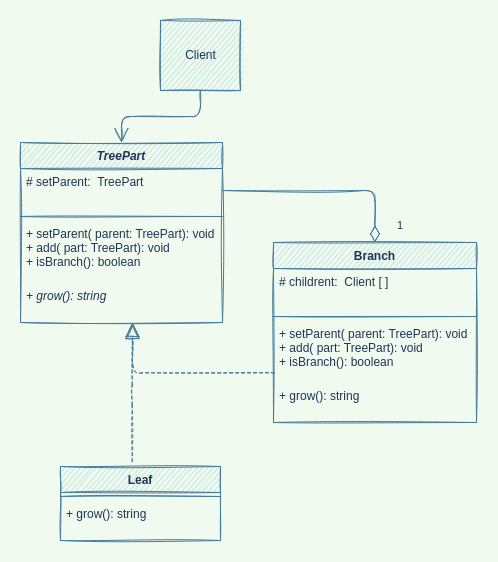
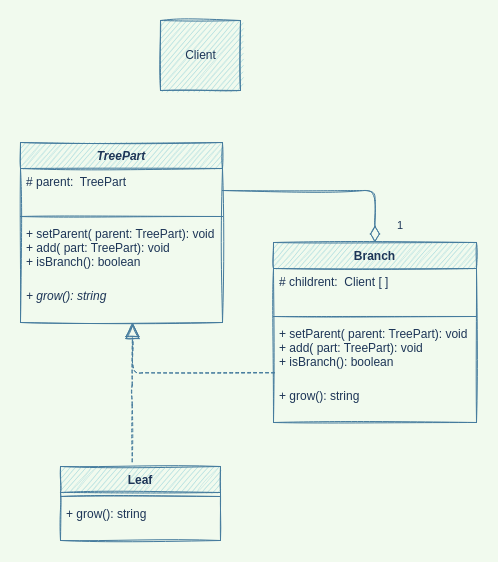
- <mxCell id="16" value="" style="endArrow=open;endFill=1;endSize=12;html=1;entryX=0.5;entryY=0;entryDx=0;entryDy=0;exitX=0.5;exitY=1;exitDx=0;exitDy=0;labelBackgroundColor=#F1FAEE;strokeColor=#457B9D;fontColor=#1D3557;sketch=1;edgeStyle=orthogonalEdgeStyle;" edge="1" parent="1" source="2" target="3"><mxGeometry width="160" relative="1" as="geometry"><mxPoint x="252" y="102" as="sourcePoint" /><mxPoint x="312" y="372" as="targetPoint" /></mxGeometry></mxCell>
- <mxCell id="4" value="# setParent:  TreePart&#10;" style="text;strokeColor=none;fillColor=none;align=left;verticalAlign=top;spacingLeft=4;spacingRight=4;overflow=hidden;rotatable=0;points=[[0,0.5],[1,0.5]];portConstraint=eastwest;fontColor=#1D3557;sketch=1;" vertex="1" parent="3"><mxGeometry y="26" width="202" height="44" as="geometry" /></mxCell>
+ <mxCell id="4" value="# parent:  TreePart&#10;" style="text;strokeColor=none;fillColor=none;align=left;verticalAlign=top;spacingLeft=4;spacingRight=4;overflow=hidden;rotatable=0;points=[[0,0.5],[1,0.5]];portConstraint=eastwest;fontColor=#1D3557;sketch=1;" vertex="1" parent="3"><mxGeometry y="26" width="202" height="44" as="geometry" /></mxCell>
